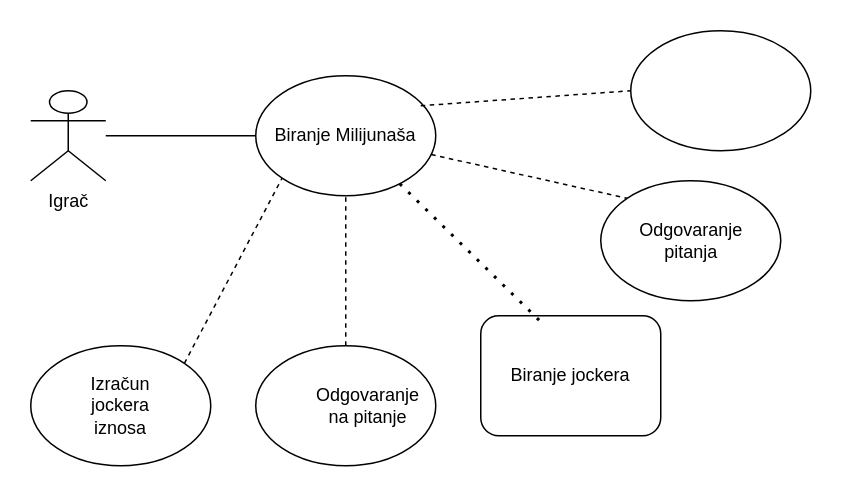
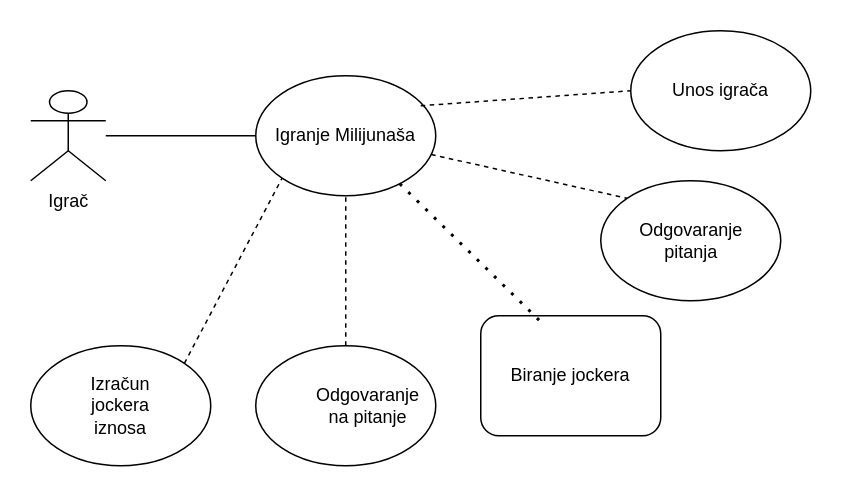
+ <mxCell id="13" value="Unos igrača" style="text;html=1;strokeColor=none;fillColor=none;align=center;verticalAlign=middle;whiteSpace=wrap;rounded=0;" parent="11" vertex="1"><mxGeometry x="25" y="30" width="70" height="20" as="geometry" /></mxCell>
- <mxCell id="6" value="Biranje Milijunaša" style="text;html=1;strokeColor=none;fillColor=none;align=center;verticalAlign=middle;whiteSpace=wrap;rounded=0;" parent="4" vertex="1"><mxGeometry x="10" y="30" width="100" height="20" as="geometry" /></mxCell>
+ <mxCell id="6" value="Igranje Milijunaša" style="text;html=1;strokeColor=none;fillColor=none;align=center;verticalAlign=middle;whiteSpace=wrap;rounded=0;" parent="4" vertex="1"><mxGeometry x="10" y="30" width="100" height="20" as="geometry" /></mxCell>
